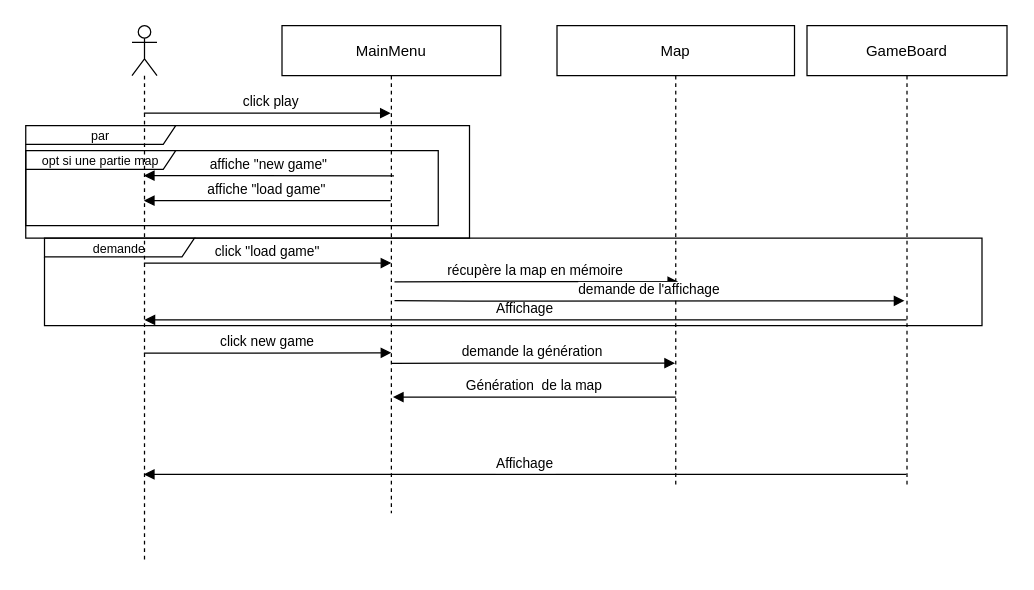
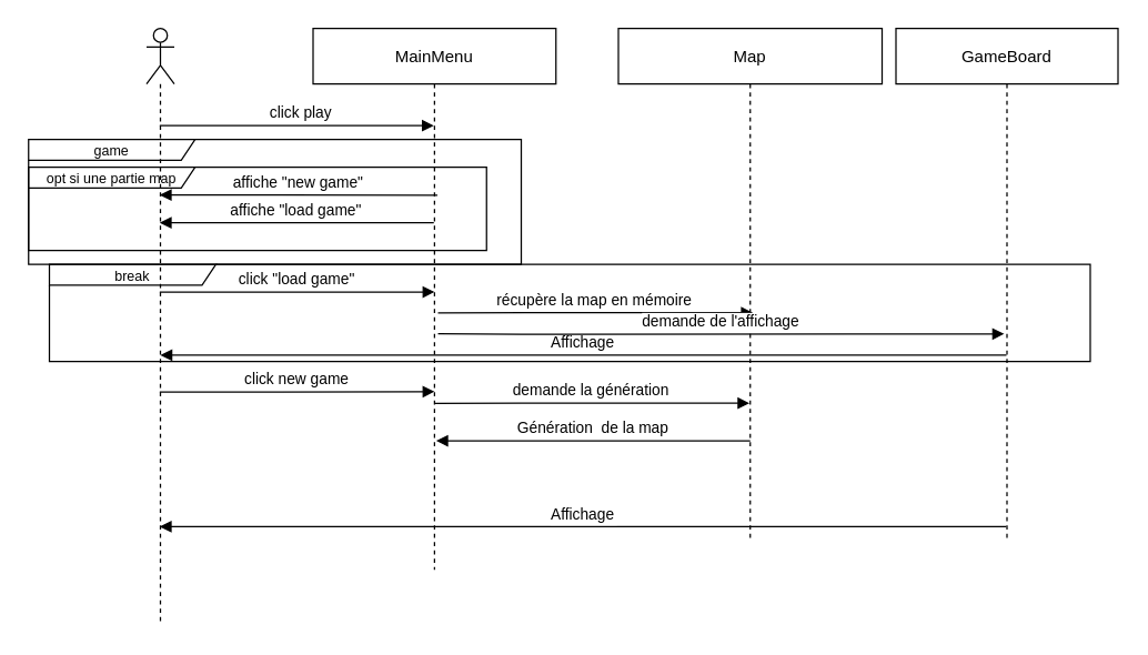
- <mxCell id="8" value="&lt;font style=&quot;font-size: 10px&quot;&gt;par&lt;/font&gt;" style="shape=umlFrame;whiteSpace=wrap;html=1;fillColor=none;width=120;height=15;" vertex="1" parent="1"><mxGeometry x="20" y="100" width="355" height="90" as="geometry" /></mxCell>
+ <mxCell id="8" value="&lt;font style=&quot;font-size: 10px&quot;&gt;game&lt;/font&gt;" style="shape=umlFrame;whiteSpace=wrap;html=1;fillColor=none;width=120;height=15;" vertex="1" parent="1"><mxGeometry x="20" y="100" width="355" height="90" as="geometry" /></mxCell>
- <mxCell id="13" value="&lt;font style=&quot;font-size: 10px&quot;&gt;demande&lt;/font&gt;" style="shape=umlFrame;whiteSpace=wrap;html=1;fillColor=none;width=120;height=15;" vertex="1" parent="1"><mxGeometry x="35" y="190" width="750" height="70" as="geometry" /></mxCell>
+ <mxCell id="13" value="&lt;font style=&quot;font-size: 10px&quot;&gt;break&lt;/font&gt;" style="shape=umlFrame;whiteSpace=wrap;html=1;fillColor=none;width=120;height=15;" vertex="1" parent="1"><mxGeometry x="35" y="190" width="750" height="70" as="geometry" /></mxCell>
